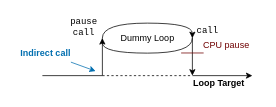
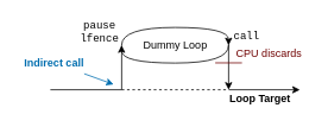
- <mxCell id="16" value="pause&lt;br&gt;call" style="text;html=1;align=center;verticalAlign=middle;resizable=0;points=[];autosize=1;fontFamily=Courier New;fontColor=#000000;" vertex="1" parent="1"><mxGeometry x="81" y="20" width="60" height="30" as="geometry" /></mxCell>
+ <mxCell id="16" value="pause&lt;br&gt;lfence" style="text;html=1;align=center;verticalAlign=middle;resizable=0;points=[];autosize=1;fontFamily=Courier New;fontColor=#000000;" vertex="1" parent="1"><mxGeometry x="81" y="20" width="60" height="30" as="geometry" /></mxCell>
- <mxCell id="11" value="CPU pause" style="text;html=1;align=center;verticalAlign=middle;resizable=0;points=[];autosize=1;fontFamily=Helvetica;labelBackgroundColor=none;fontColor=#6F0000;" vertex="1" parent="1"><mxGeometry x="256" y="50" width="90" height="20" as="geometry" /></mxCell>
+ <mxCell id="11" value="CPU discards" style="text;html=1;align=center;verticalAlign=middle;resizable=0;points=[];autosize=1;fontFamily=Helvetica;labelBackgroundColor=none;fontColor=#6F0000;" vertex="1" parent="1"><mxGeometry x="256" y="50" width="90" height="20" as="geometry" /></mxCell>
